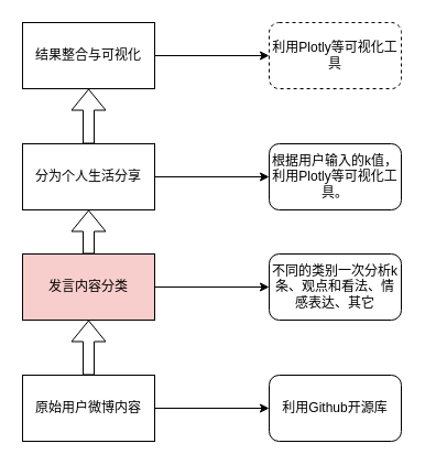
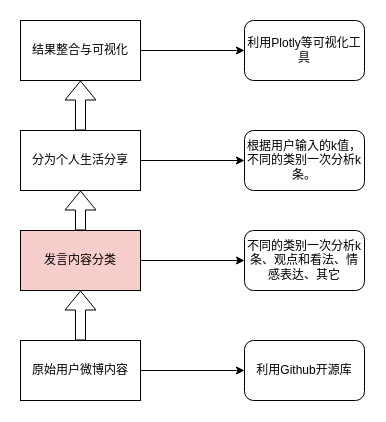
- <mxCell id="16" value="利用Plotly等可视化工具" style="rounded=1;whiteSpace=wrap;html=1;dashed=1;" vertex="1" parent="1"><mxGeometry x="244" y="20" width="120" height="60" as="geometry" /></mxCell>
+ <mxCell id="16" value="利用Plotly等可视化工具" style="rounded=1;whiteSpace=wrap;html=1;" vertex="1" parent="1"><mxGeometry x="244" y="20" width="120" height="60" as="geometry" /></mxCell>
- <mxCell id="15" value="根据用户输入的k值，利用Plotly等可视化工具。" style="rounded=1;whiteSpace=wrap;html=1;" vertex="1" parent="1"><mxGeometry x="244" y="130" width="120" height="60" as="geometry" /></mxCell>
+ <mxCell id="15" value="根据用户输入的k值，不同的类别一次分析k条。" style="rounded=1;whiteSpace=wrap;html=1;" vertex="1" parent="1"><mxGeometry x="244" y="130" width="120" height="60" as="geometry" /></mxCell>
